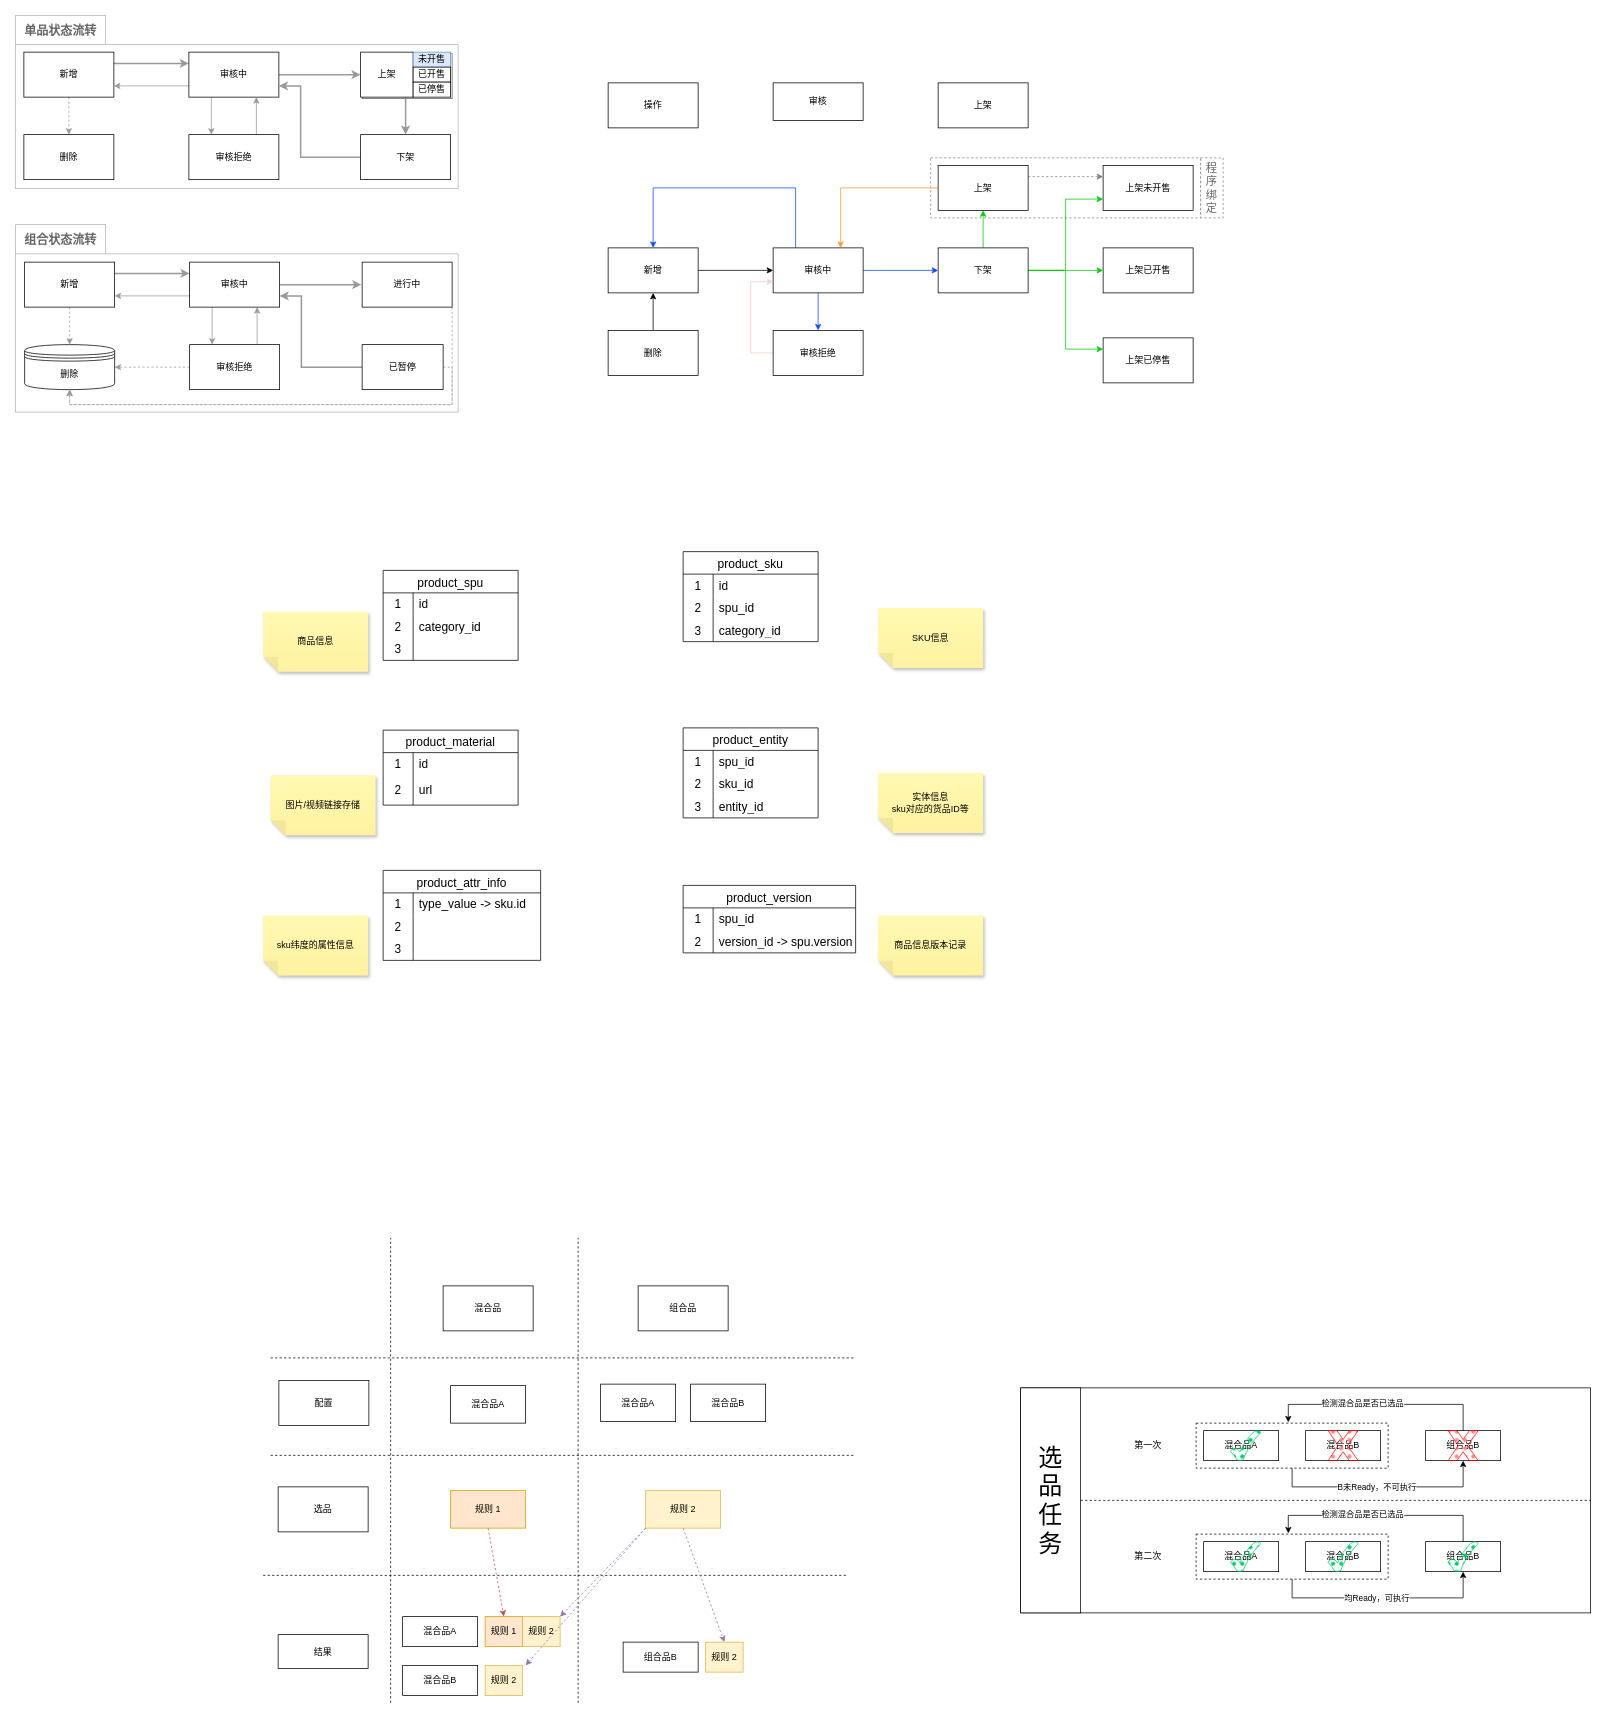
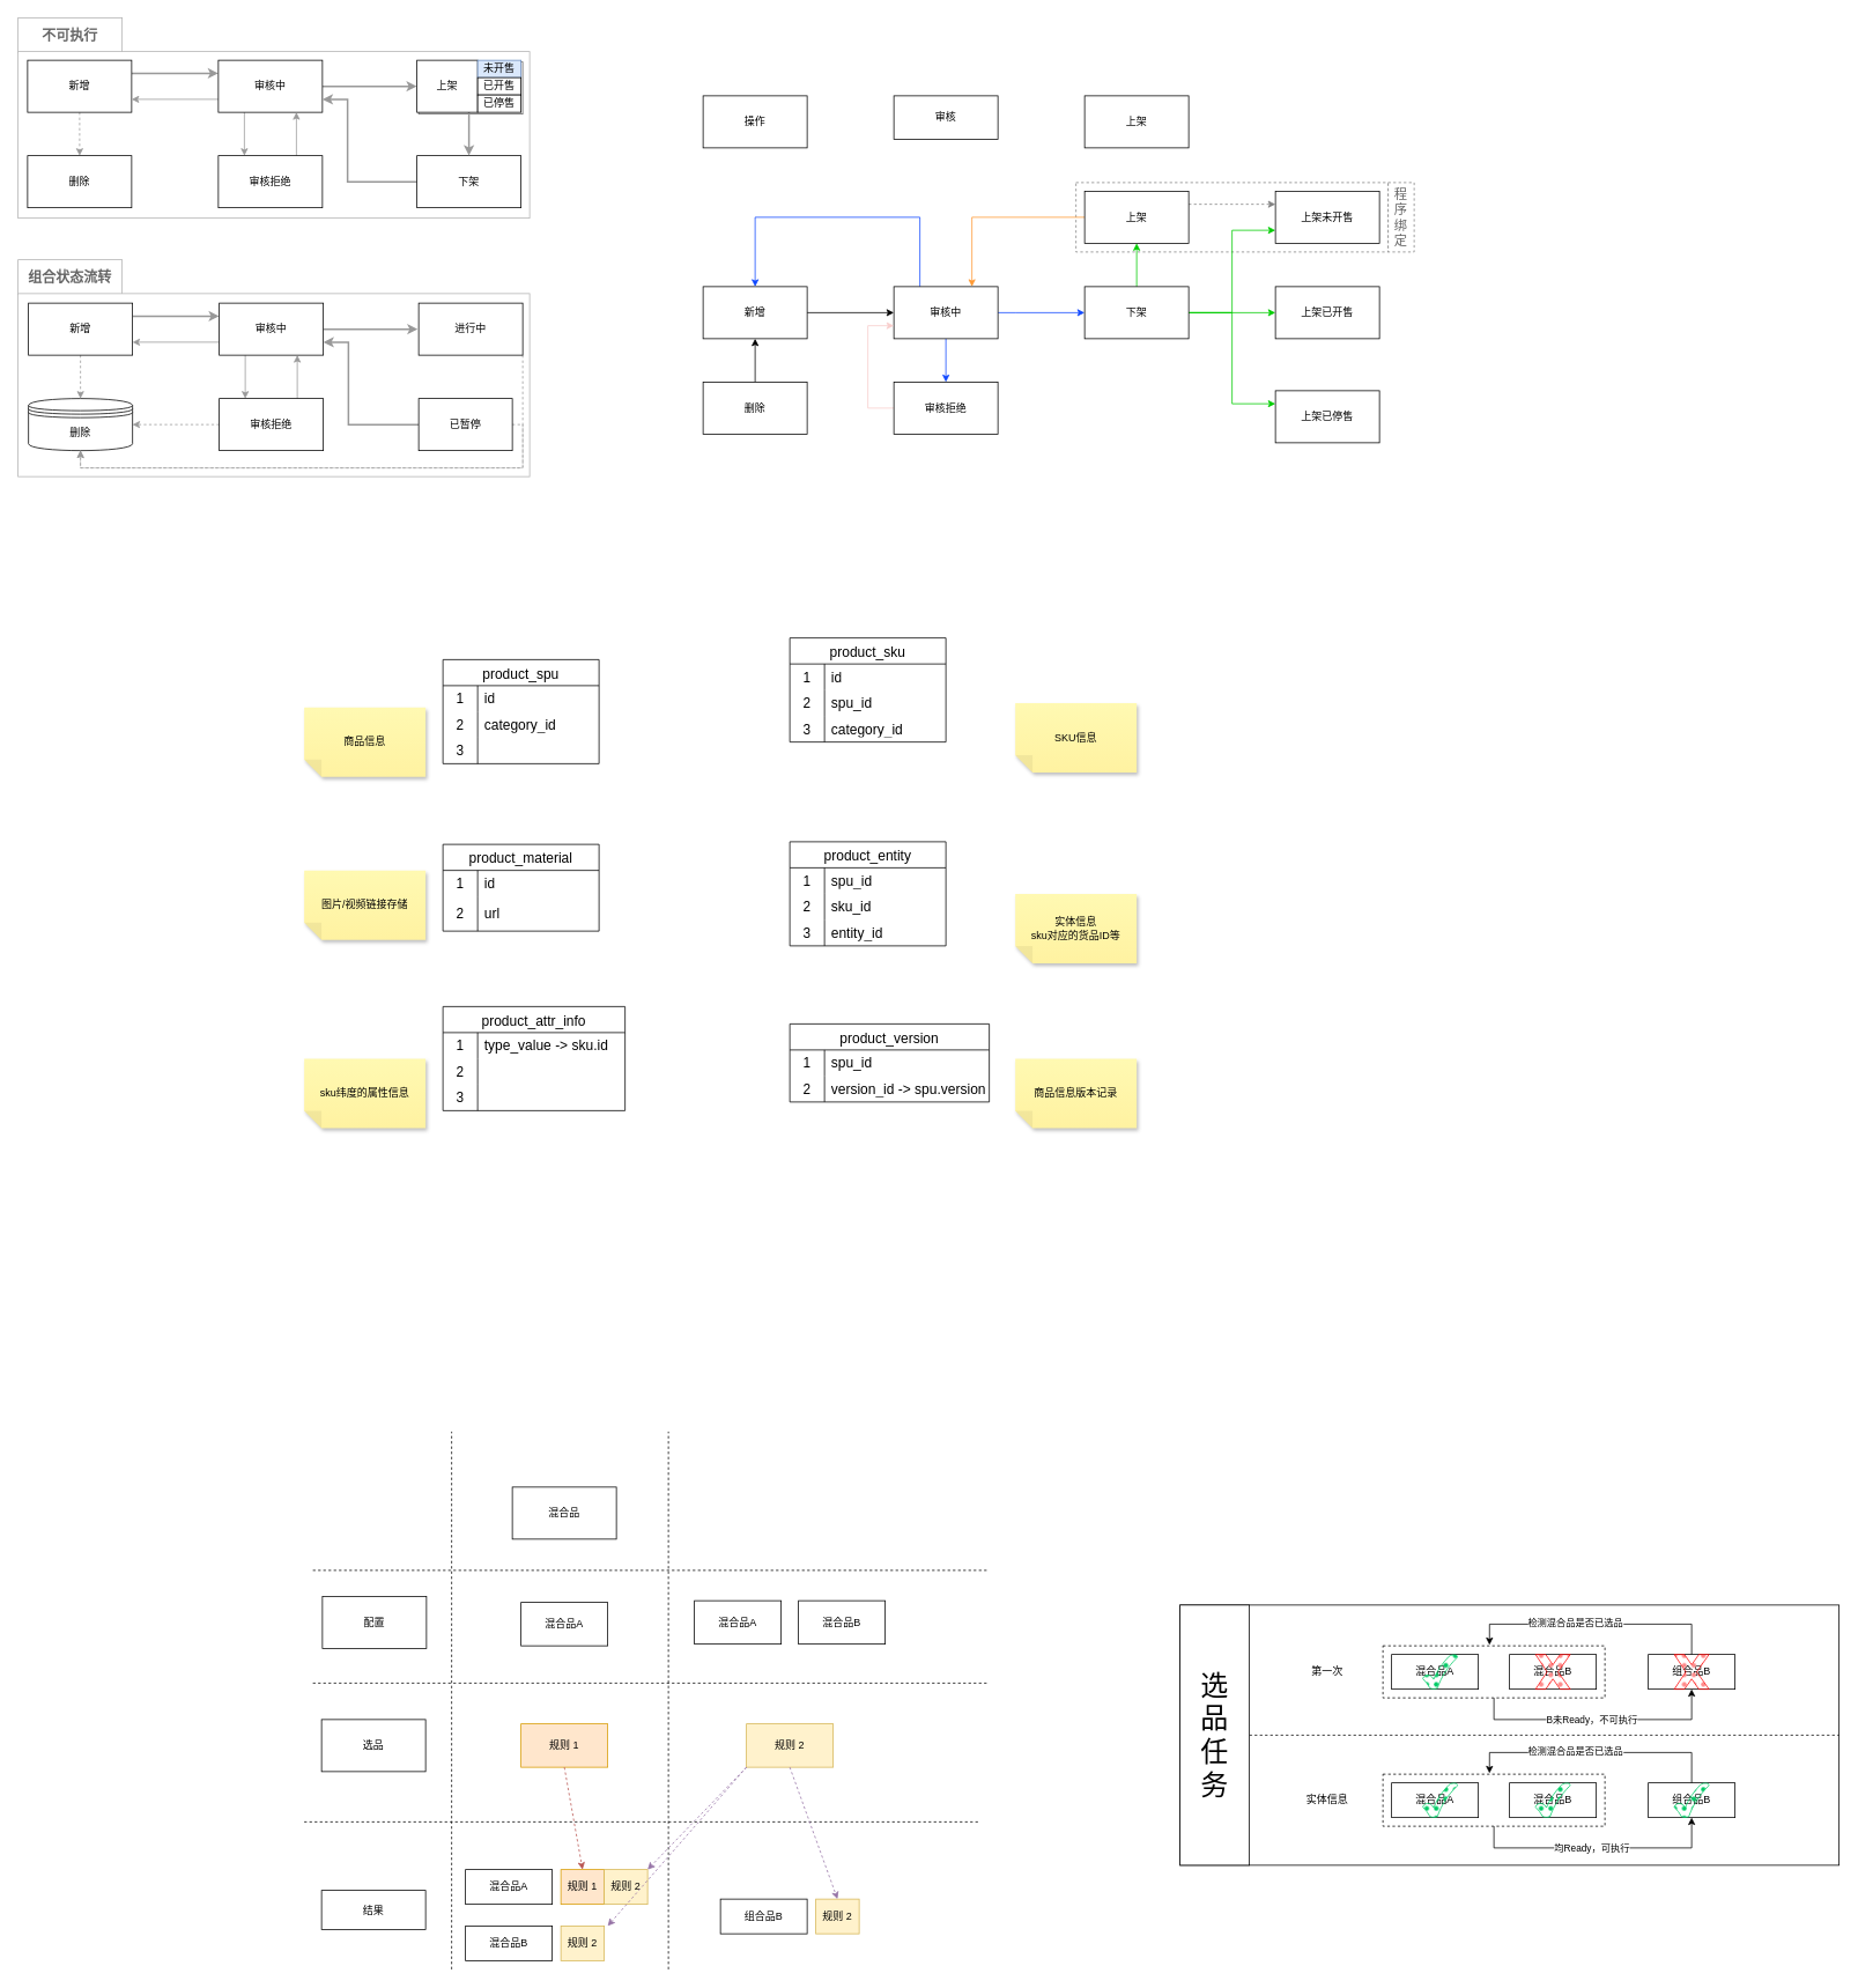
- <mxCell id="7" value="单品状态流转" style="rounded=0;whiteSpace=wrap;html=1;fontSize=16;fontStyle=1;strokeColor=#B3B3B3;fontColor=#666666;" parent="1" vertex="1"><mxGeometry x="20" y="20" width="120" height="40" as="geometry" /></mxCell>
+ <mxCell id="7" value="不可执行" style="rounded=0;whiteSpace=wrap;html=1;fontSize=16;fontStyle=1;strokeColor=#B3B3B3;fontColor=#666666;" parent="1" vertex="1"><mxGeometry x="20" y="20" width="120" height="40" as="geometry" /></mxCell>
- <mxCell id="109" value="图片/视频链接存储" style="shape=note;whiteSpace=wrap;html=1;backgroundOutline=1;fontColor=#000000;darkOpacity=0.05;fillColor=#FFF9B2;strokeColor=none;fillStyle=solid;direction=west;gradientDirection=north;gradientColor=#FFF2A1;shadow=1;size=20;pointerEvents=1;" parent="1" vertex="1"><mxGeometry x="360" y="1033" width="140" height="80" as="geometry" /></mxCell>
+ <mxCell id="109" value="图片/视频链接存储" style="shape=note;whiteSpace=wrap;html=1;backgroundOutline=1;fontColor=#000000;darkOpacity=0.05;fillColor=#FFF9B2;strokeColor=none;fillStyle=solid;direction=west;gradientDirection=north;gradientColor=#FFF2A1;shadow=1;size=20;pointerEvents=1;" parent="1" vertex="1"><mxGeometry x="350" y="1003" width="140" height="80" as="geometry" /></mxCell>
- <mxCell id="133" value="组合品" style="rounded=0;whiteSpace=wrap;html=1;" parent="1" vertex="1"><mxGeometry x="850" y="1714" width="120" height="60" as="geometry" /></mxCell>
- <mxCell id="154" value="第二次" style="text;html=1;align=center;verticalAlign=middle;whiteSpace=wrap;rounded=0;" parent="1" vertex="1"><mxGeometry x="1500" y="2060" width="60" height="30" as="geometry" /></mxCell>
+ <mxCell id="154" value="实体信息" style="text;html=1;align=center;verticalAlign=middle;whiteSpace=wrap;rounded=0;" parent="1" vertex="1"><mxGeometry x="1500" y="2060" width="60" height="30" as="geometry" /></mxCell>
